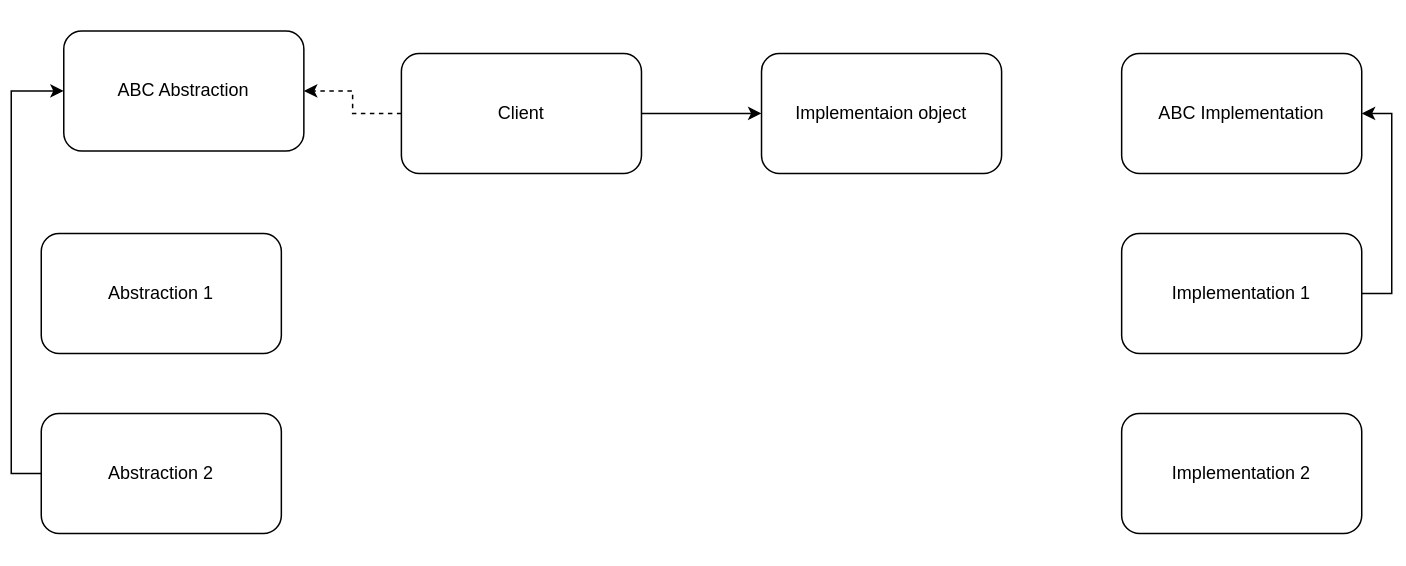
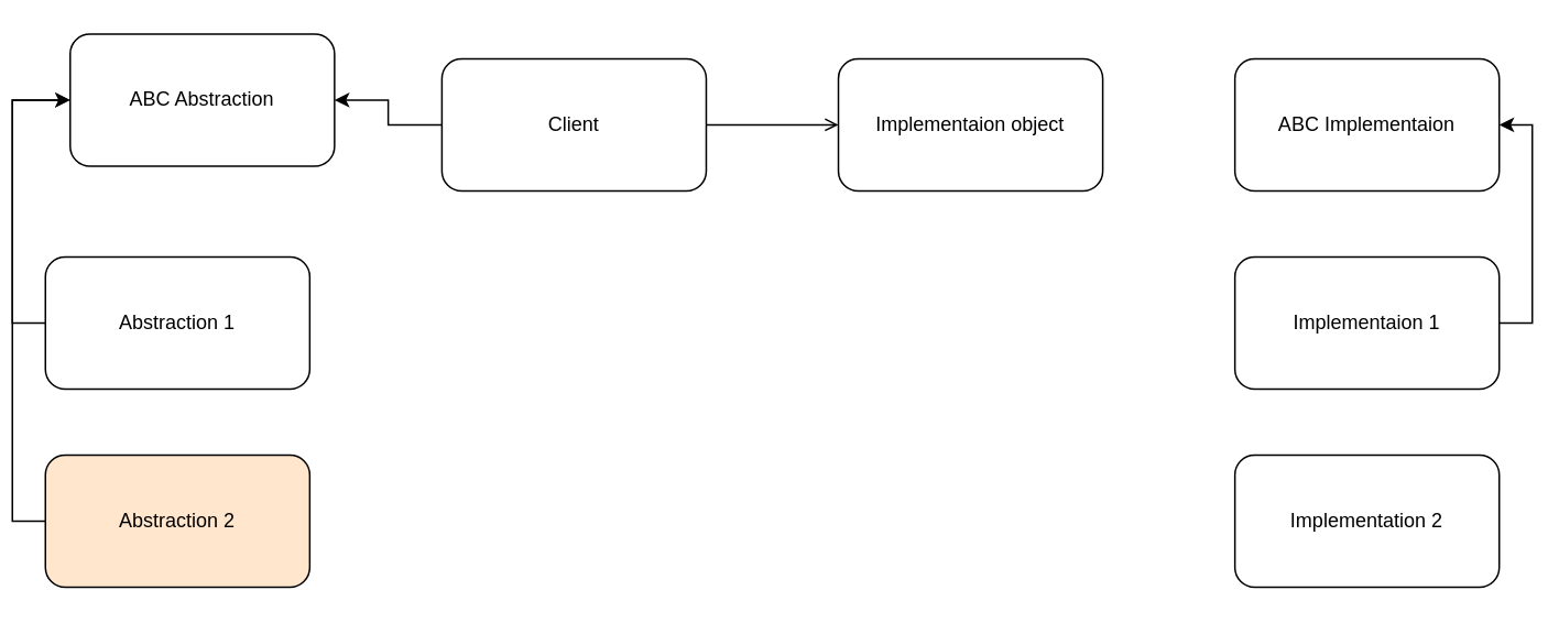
- <mxCell id="8" style="edgeStyle=orthogonalEdgeStyle;rounded=0;orthogonalLoop=1;jettySize=auto;html=1;exitX=0;exitY=0.5;exitDx=0;exitDy=0;entryX=1;entryY=0.5;entryDx=0;entryDy=0;dashed=1;" parent="1" source="9" target="3" edge="1"><mxGeometry relative="1" as="geometry" /></mxCell>
+ <mxCell id="8" style="edgeStyle=orthogonalEdgeStyle;rounded=0;orthogonalLoop=1;jettySize=auto;html=1;exitX=0;exitY=0.5;exitDx=0;exitDy=0;entryX=1;entryY=0.5;entryDx=0;entryDy=0;" parent="1" source="9" target="3" edge="1"><mxGeometry relative="1" as="geometry" /></mxCell>
- <mxCell id="2" style="edgeStyle=orthogonalEdgeStyle;rounded=0;orthogonalLoop=1;jettySize=auto;html=1;exitX=1;exitY=0.5;exitDx=0;exitDy=0;entryX=0;entryY=0.5;entryDx=0;entryDy=0;" parent="1" source="9" target="10" edge="1"><mxGeometry relative="1" as="geometry" /></mxCell>
+ <mxCell id="2" style="edgeStyle=orthogonalEdgeStyle;rounded=0;orthogonalLoop=1;jettySize=auto;html=1;exitX=1;exitY=0.5;exitDx=0;exitDy=0;entryX=0;entryY=0.5;entryDx=0;entryDy=0;endArrow=open;" parent="1" source="9" target="10" edge="1"><mxGeometry relative="1" as="geometry" /></mxCell>
- <mxCell id="11" value="ABC Implementation" style="rounded=1;whiteSpace=wrap;html=1;" parent="1" vertex="1"><mxGeometry x="740" y="35" width="160" height="80" as="geometry" /></mxCell>
+ <mxCell id="11" value="ABC Implementaion" style="rounded=1;whiteSpace=wrap;html=1;" parent="1" vertex="1"><mxGeometry x="740" y="35" width="160" height="80" as="geometry" /></mxCell>
+ <mxCell id="4" style="edgeStyle=orthogonalEdgeStyle;rounded=0;orthogonalLoop=1;jettySize=auto;html=1;exitX=0;exitY=0.5;exitDx=0;exitDy=0;entryX=0;entryY=0.5;entryDx=0;entryDy=0;" parent="1" source="5" target="3" edge="1"><mxGeometry relative="1" as="geometry" /></mxCell>
- <mxCell id="13" value="Implementation&amp;nbsp;1" style="rounded=1;whiteSpace=wrap;html=1;" parent="1" vertex="1"><mxGeometry x="740" y="155" width="160" height="80" as="geometry" /></mxCell>
+ <mxCell id="13" value="Implementaion&amp;nbsp;1" style="rounded=1;whiteSpace=wrap;html=1;" parent="1" vertex="1"><mxGeometry x="740" y="155" width="160" height="80" as="geometry" /></mxCell>
- <mxCell id="7" value="Abstraction 2" style="rounded=1;whiteSpace=wrap;html=1;" parent="1" vertex="1"><mxGeometry x="20" y="275" width="160" height="80" as="geometry" /></mxCell>
+ <mxCell id="7" value="Abstraction 2" style="rounded=1;whiteSpace=wrap;html=1;fillColor=#ffe6cc;" parent="1" vertex="1"><mxGeometry x="20" y="275" width="160" height="80" as="geometry" /></mxCell>
